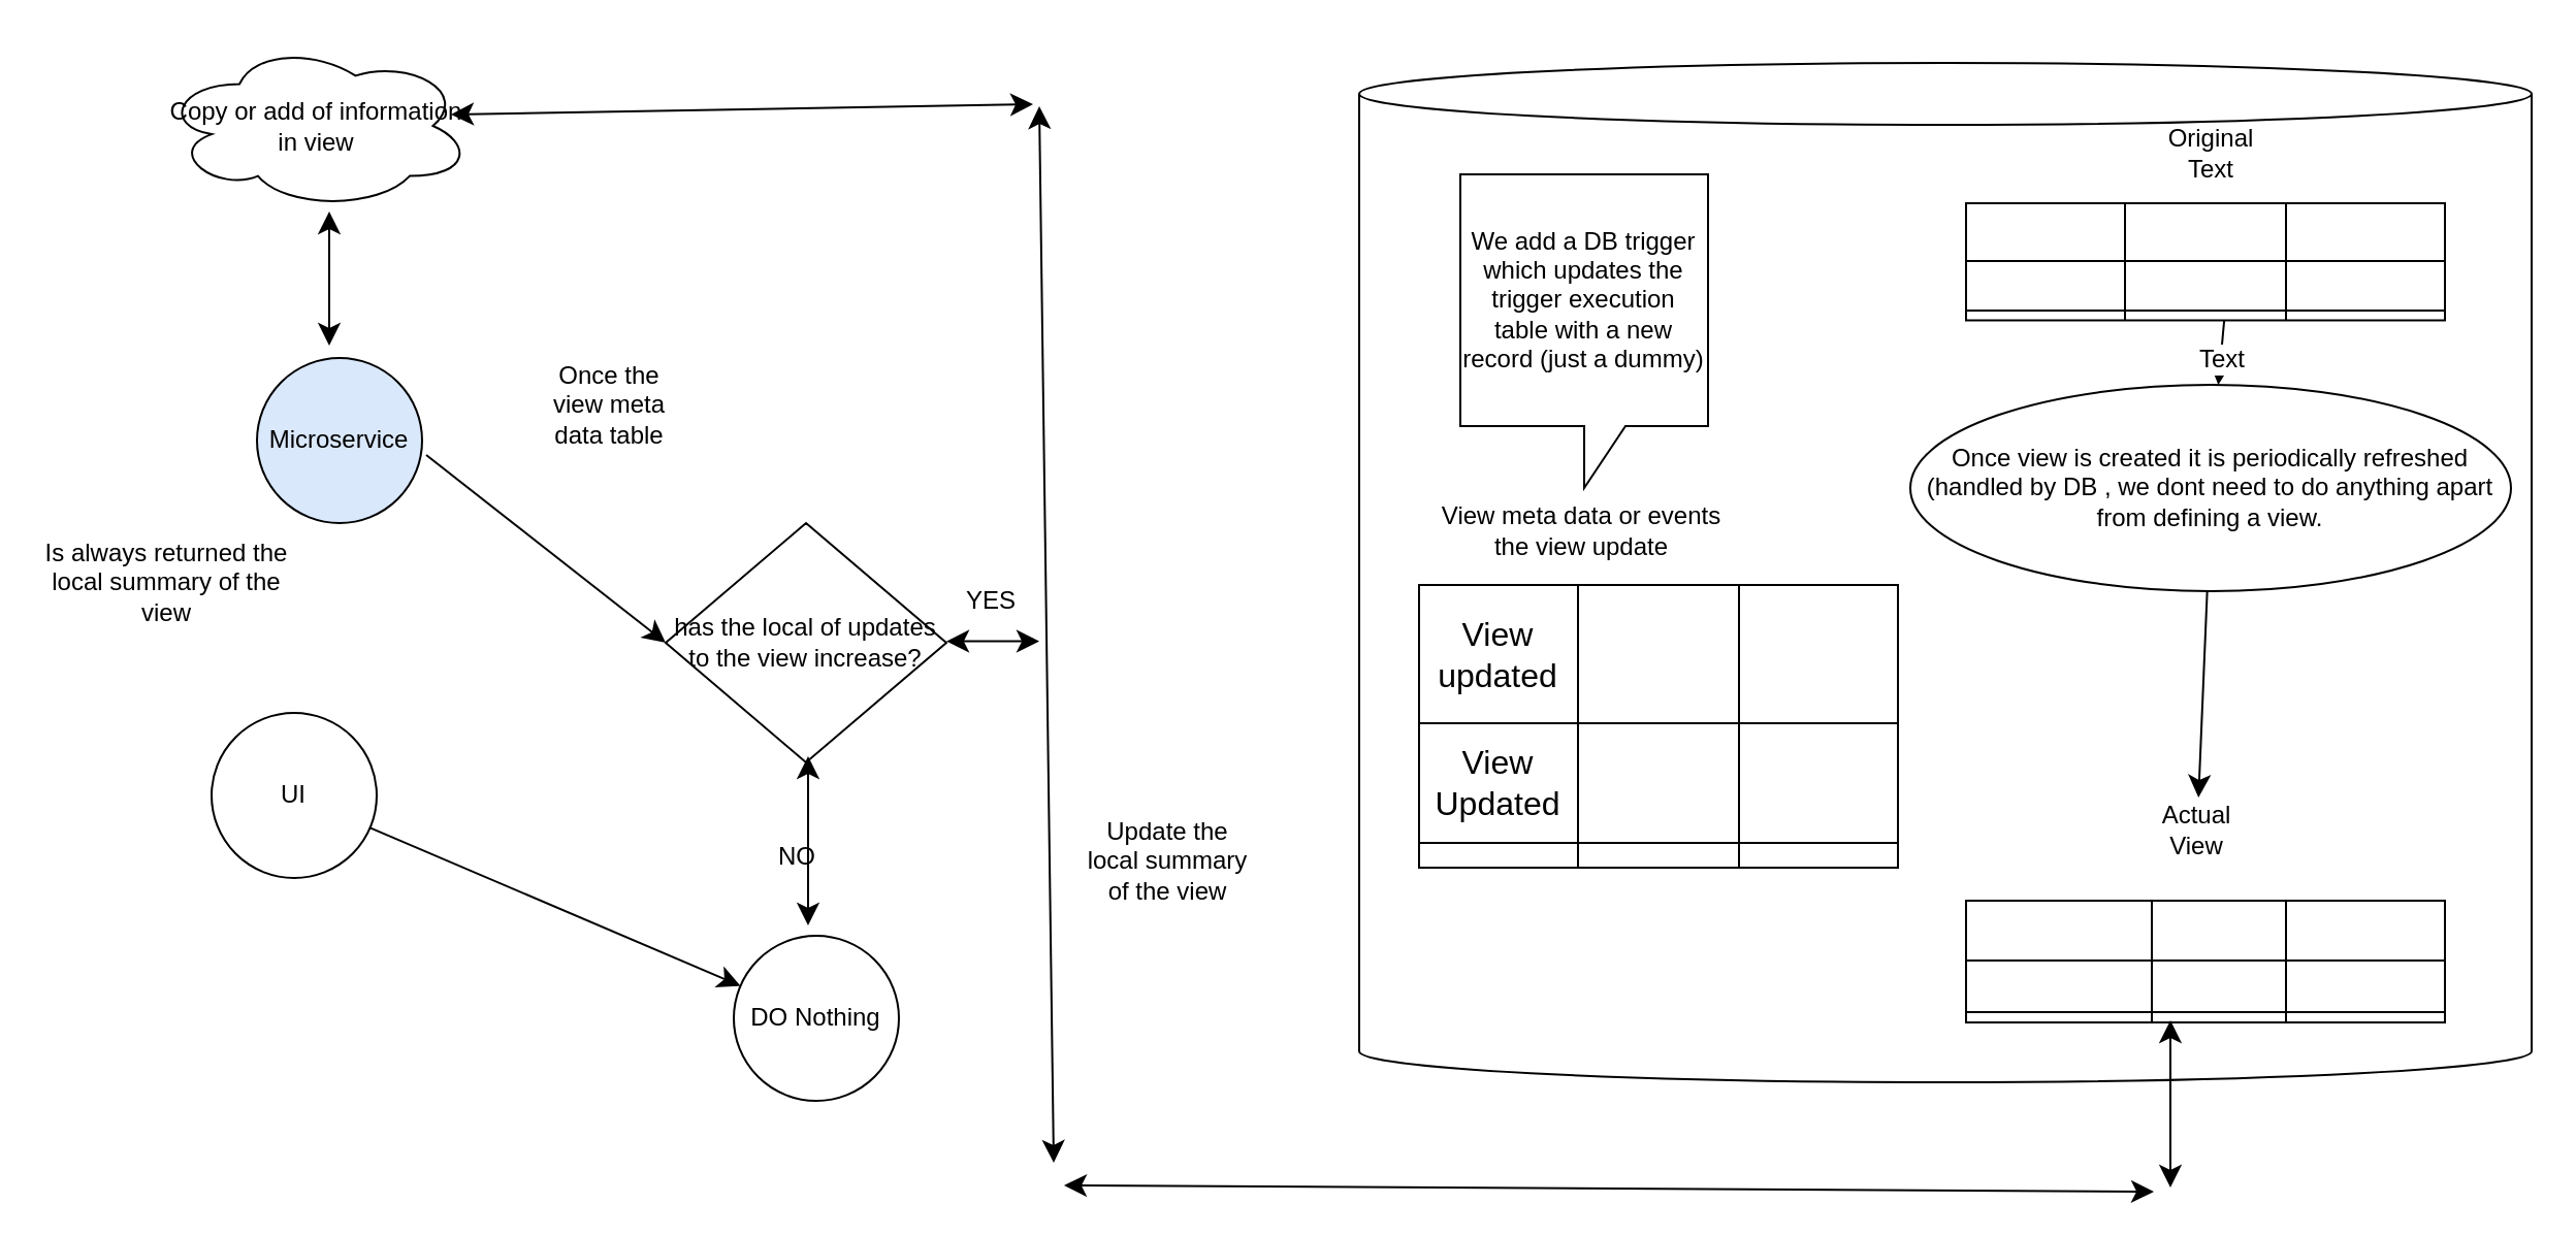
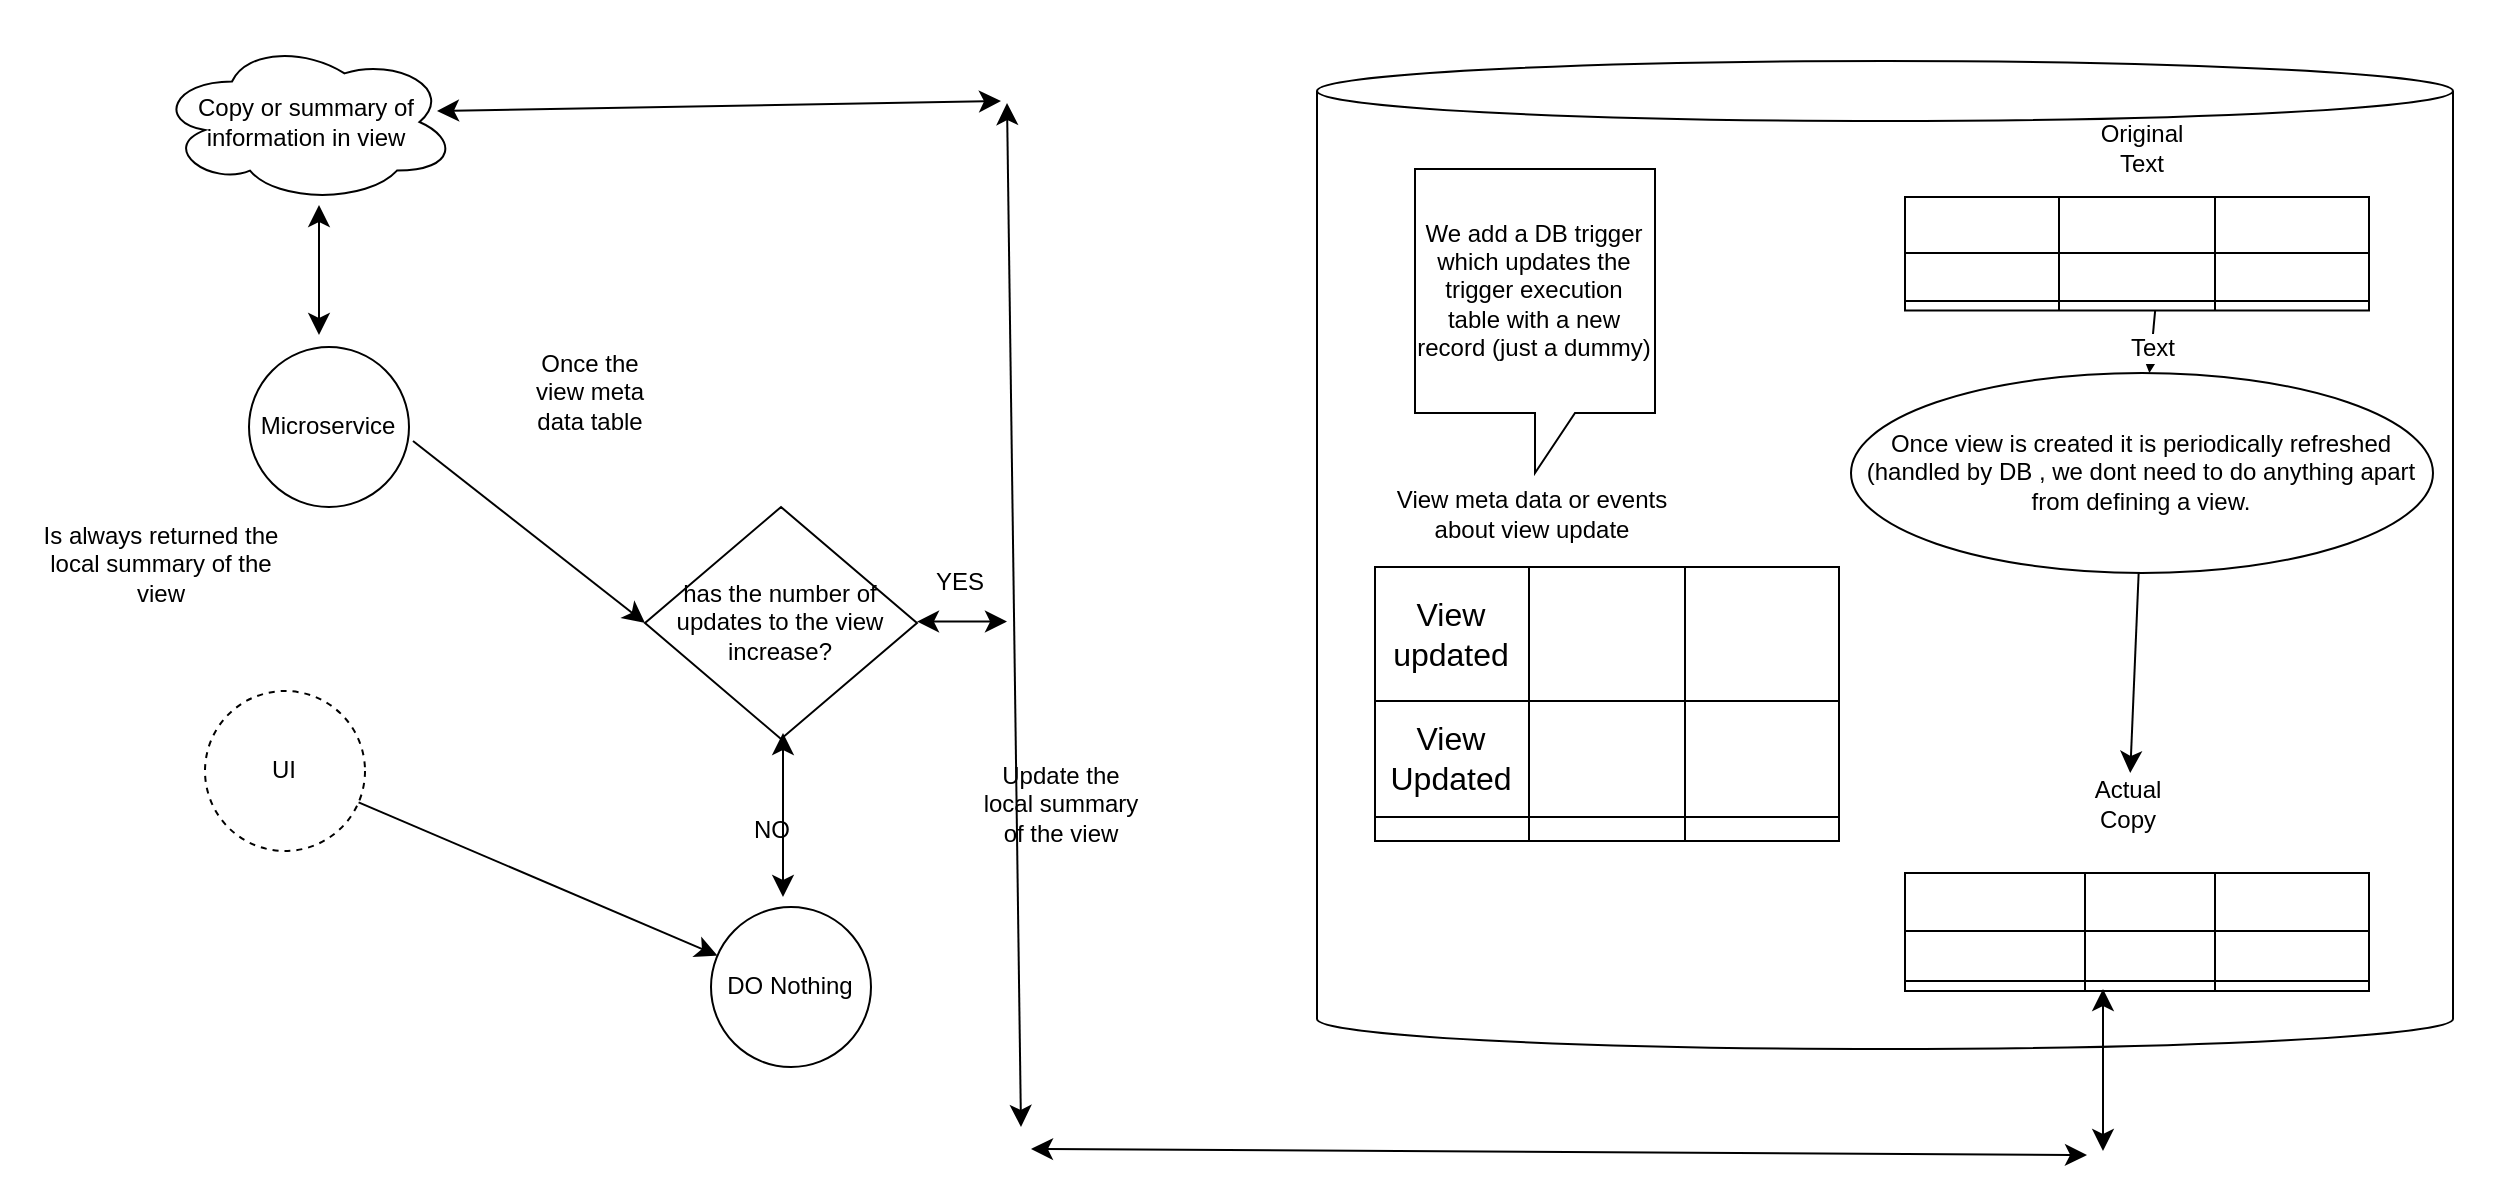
- <mxCell id="56" value="Copy or add of information in view" style="ellipse;shape=cloud;whiteSpace=wrap;html=1;" vertex="1" parent="1"><mxGeometry x="78" y="20" width="150" height="81" as="geometry" /></mxCell>
+ <mxCell id="56" value="Copy or summary of information in view" style="ellipse;shape=cloud;whiteSpace=wrap;html=1;" vertex="1" parent="1"><mxGeometry x="78" y="20" width="150" height="81" as="geometry" /></mxCell>
- <mxCell id="54" value="Microservice" style="ellipse;whiteSpace=wrap;html=1;aspect=fixed;fillColor=#dae8fc;" vertex="1" parent="1"><mxGeometry x="124" y="173" width="80" height="80" as="geometry" /></mxCell>
+ <mxCell id="54" value="Microservice" style="ellipse;whiteSpace=wrap;html=1;aspect=fixed;" vertex="1" parent="1"><mxGeometry x="124" y="173" width="80" height="80" as="geometry" /></mxCell>
- <mxCell id="50" value="View meta data or events the view update" style="text;html=1;align=center;verticalAlign=middle;whiteSpace=wrap;rounded=0;" vertex="1" parent="1"><mxGeometry x="695" y="241" width="142" height="32" as="geometry" /></mxCell>
+ <mxCell id="50" value="View meta data or events about view update" style="text;html=1;align=center;verticalAlign=middle;whiteSpace=wrap;rounded=0;" vertex="1" parent="1"><mxGeometry x="695" y="241" width="142" height="32" as="geometry" /></mxCell>
- <mxCell id="58" value="has the local of updates to the view increase?" style="rhombus;whiteSpace=wrap;html=1;" vertex="1" parent="1"><mxGeometry x="322" y="253" width="136" height="116" as="geometry" /></mxCell>
+ <mxCell id="58" value="has the number of updates to the view increase?" style="rhombus;whiteSpace=wrap;html=1;" vertex="1" parent="1"><mxGeometry x="322" y="253" width="136" height="116" as="geometry" /></mxCell>
- <mxCell id="53" value="UI" style="ellipse;whiteSpace=wrap;html=1;aspect=fixed;" vertex="1" parent="1"><mxGeometry x="102" y="345" width="80" height="80" as="geometry" /></mxCell>
+ <mxCell id="53" value="UI" style="ellipse;whiteSpace=wrap;html=1;aspect=fixed;dashed=1;" vertex="1" parent="1"><mxGeometry x="102" y="345" width="80" height="80" as="geometry" /></mxCell>
- <mxCell id="35" value="Actual View" style="text;html=1;align=center;verticalAlign=middle;whiteSpace=wrap;rounded=0;" vertex="1" parent="1"><mxGeometry x="1034" y="386" width="60" height="32" as="geometry" /></mxCell>
+ <mxCell id="35" value="Actual Copy" style="text;html=1;align=center;verticalAlign=middle;whiteSpace=wrap;rounded=0;" vertex="1" parent="1"><mxGeometry x="1034" y="386" width="60" height="32" as="geometry" /></mxCell>
- <mxCell id="63" value="Update the local summary of the view" style="text;html=1;align=center;verticalAlign=middle;whiteSpace=wrap;rounded=0;" vertex="1" parent="1"><mxGeometry x="522" y="384" width="87" height="66" as="geometry" /></mxCell>
+ <mxCell id="63" value="Update the local summary of the view" style="text;html=1;align=center;verticalAlign=middle;whiteSpace=wrap;rounded=0;" vertex="1" parent="1"><mxGeometry x="487" y="369" width="87" height="66" as="geometry" /></mxCell>
